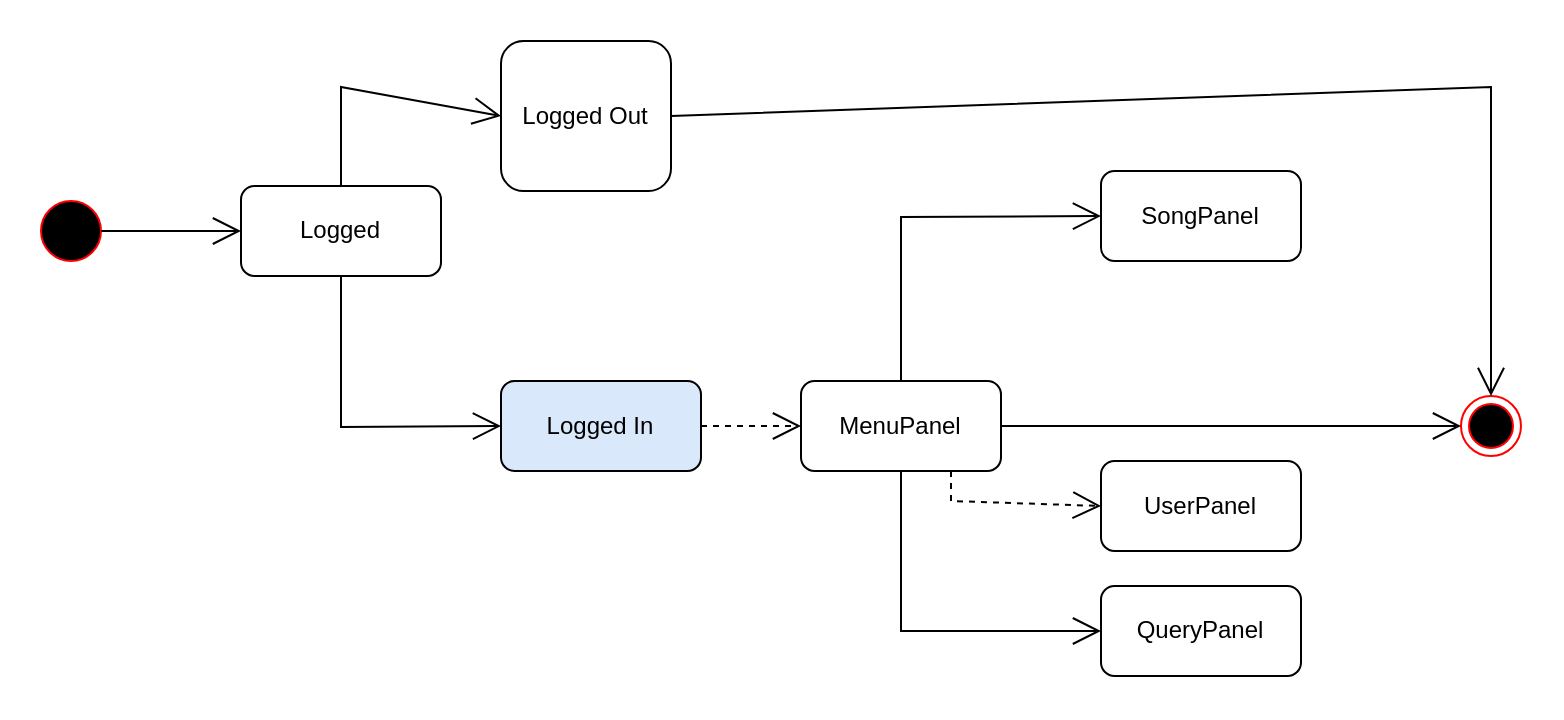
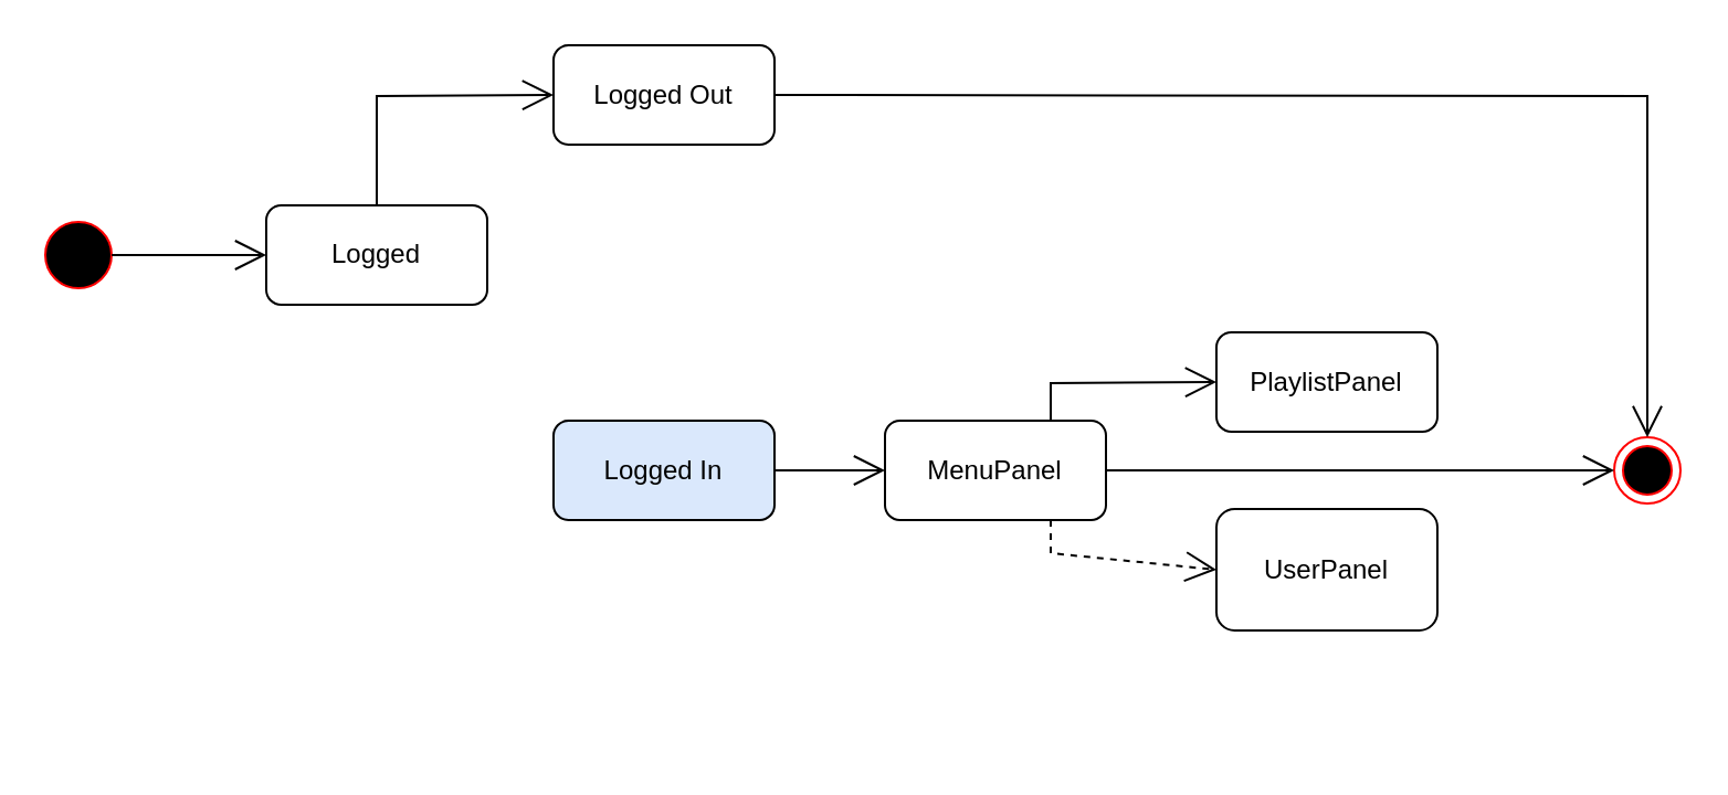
- <mxCell id="6" value="Logged Out" style="rounded=1;whiteSpace=wrap;html=1;" vertex="1" parent="1"><mxGeometry x="250" y="20" width="85" height="75" as="geometry" /></mxCell>
+ <mxCell id="6" value="Logged Out" style="rounded=1;whiteSpace=wrap;html=1;" vertex="1" parent="1"><mxGeometry x="250" y="20" width="100" height="45" as="geometry" /></mxCell>
- <mxCell id="8" value="SongPanel" style="rounded=1;whiteSpace=wrap;html=1;" vertex="1" parent="1"><mxGeometry x="550" y="85" width="100" height="45" as="geometry" /></mxCell>
- <mxCell id="16" value="" style="endArrow=open;endFill=1;endSize=12;html=1;rounded=0;entryX=0;entryY=0.5;entryDx=0;entryDy=0;exitX=0.5;exitY=0;exitDx=0;exitDy=0;" edge="1" parent="1" source="7" target="8"><mxGeometry width="160" relative="1" as="geometry"><mxPoint x="360" y="53" as="sourcePoint" /><mxPoint x="445" y="53" as="targetPoint" /><Array as="points"><mxPoint x="450" y="108" /></Array></mxGeometry></mxCell>
+ <mxCell id="9" value="PlaylistPanel" style="rounded=1;whiteSpace=wrap;html=1;" vertex="1" parent="1"><mxGeometry x="550" y="150" width="100" height="45" as="geometry" /></mxCell>
+ <mxCell id="18" value="" style="endArrow=open;endFill=1;endSize=12;html=1;rounded=0;entryX=0;entryY=0.5;entryDx=0;entryDy=0;exitX=0.75;exitY=0;exitDx=0;exitDy=0;" edge="1" parent="1" source="7" target="9"><mxGeometry width="160" relative="1" as="geometry"><mxPoint x="460" y="200" as="sourcePoint" /><mxPoint x="560" y="118" as="targetPoint" /><Array as="points"><mxPoint x="475" y="173" /></Array></mxGeometry></mxCell>
- <mxCell id="14" value="" style="endArrow=open;endFill=1;endSize=12;html=1;rounded=0;exitX=1;exitY=0.5;exitDx=0;exitDy=0;entryX=0;entryY=0.5;entryDx=0;entryDy=0;dashed=1;" edge="1" parent="1" source="5" target="7"><mxGeometry width="160" relative="1" as="geometry"><mxPoint x="180" y="148" as="sourcePoint" /><mxPoint x="260" y="223" as="targetPoint" /><Array as="points" /></mxGeometry></mxCell>
+ <mxCell id="14" value="" style="endArrow=open;endFill=1;endSize=12;html=1;rounded=0;exitX=1;exitY=0.5;exitDx=0;exitDy=0;entryX=0;entryY=0.5;entryDx=0;entryDy=0;" edge="1" parent="1" source="5" target="7"><mxGeometry width="160" relative="1" as="geometry"><mxPoint x="180" y="148" as="sourcePoint" /><mxPoint x="260" y="223" as="targetPoint" /><Array as="points" /></mxGeometry></mxCell>
- <mxCell id="13" value="" style="endArrow=open;endFill=1;endSize=12;html=1;rounded=0;exitX=0.5;exitY=1;exitDx=0;exitDy=0;entryX=0;entryY=0.5;entryDx=0;entryDy=0;" edge="1" parent="1" source="2" target="5"><mxGeometry width="160" relative="1" as="geometry"><mxPoint x="180" y="103" as="sourcePoint" /><mxPoint x="260" y="53" as="targetPoint" /><Array as="points"><mxPoint x="170" y="213" /></Array></mxGeometry></mxCell>
- <mxCell id="10" value="UserPanel" style="rounded=1;whiteSpace=wrap;html=1;" vertex="1" parent="1"><mxGeometry x="550" y="230" width="100" height="45" as="geometry" /></mxCell>
+ <mxCell id="10" value="UserPanel" style="rounded=1;whiteSpace=wrap;html=1;" vertex="1" parent="1"><mxGeometry x="550" y="230" width="100" height="55" as="geometry" /></mxCell>
- <mxCell id="17" value="" style="endArrow=open;endFill=1;endSize=12;html=1;rounded=0;entryX=0;entryY=0.5;entryDx=0;entryDy=0;exitX=0.5;exitY=1;exitDx=0;exitDy=0;" edge="1" parent="1" source="7" target="11"><mxGeometry width="160" relative="1" as="geometry"><mxPoint x="460" y="200" as="sourcePoint" /><mxPoint x="560" y="118" as="targetPoint" /><Array as="points"><mxPoint x="450" y="315" /></Array></mxGeometry></mxCell>
- <mxCell id="11" value="QueryPanel" style="rounded=1;whiteSpace=wrap;html=1;" vertex="1" parent="1"><mxGeometry x="550" y="292.5" width="100" height="45" as="geometry" /></mxCell>
